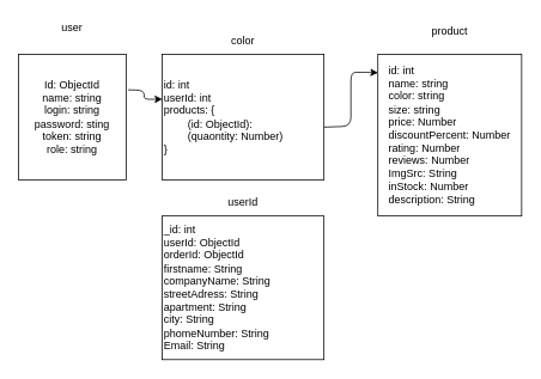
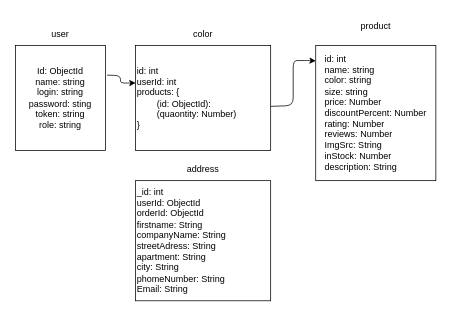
- <mxCell id="4" value="user" style="text;html=1;strokeColor=none;fillColor=none;align=center;verticalAlign=middle;whiteSpace=wrap;rounded=0;" parent="1" vertex="1"><mxGeometry x="50" y="15" width="60" height="30" as="geometry" /></mxCell>
+ <mxCell id="4" value="user" style="text;html=1;strokeColor=none;fillColor=none;align=center;verticalAlign=middle;whiteSpace=wrap;rounded=0;" parent="1" vertex="1"><mxGeometry x="50" y="30" width="60" height="30" as="geometry" /></mxCell>
- <mxCell id="11" value="userId" style="text;html=1;strokeColor=none;fillColor=none;align=center;verticalAlign=middle;whiteSpace=wrap;rounded=0;" parent="1" vertex="1"><mxGeometry x="240" y="210" width="60" height="30" as="geometry" /></mxCell>
+ <mxCell id="11" value="address" style="text;html=1;strokeColor=none;fillColor=none;align=center;verticalAlign=middle;whiteSpace=wrap;rounded=0;" parent="1" vertex="1"><mxGeometry x="240" y="210" width="60" height="30" as="geometry" /></mxCell>
